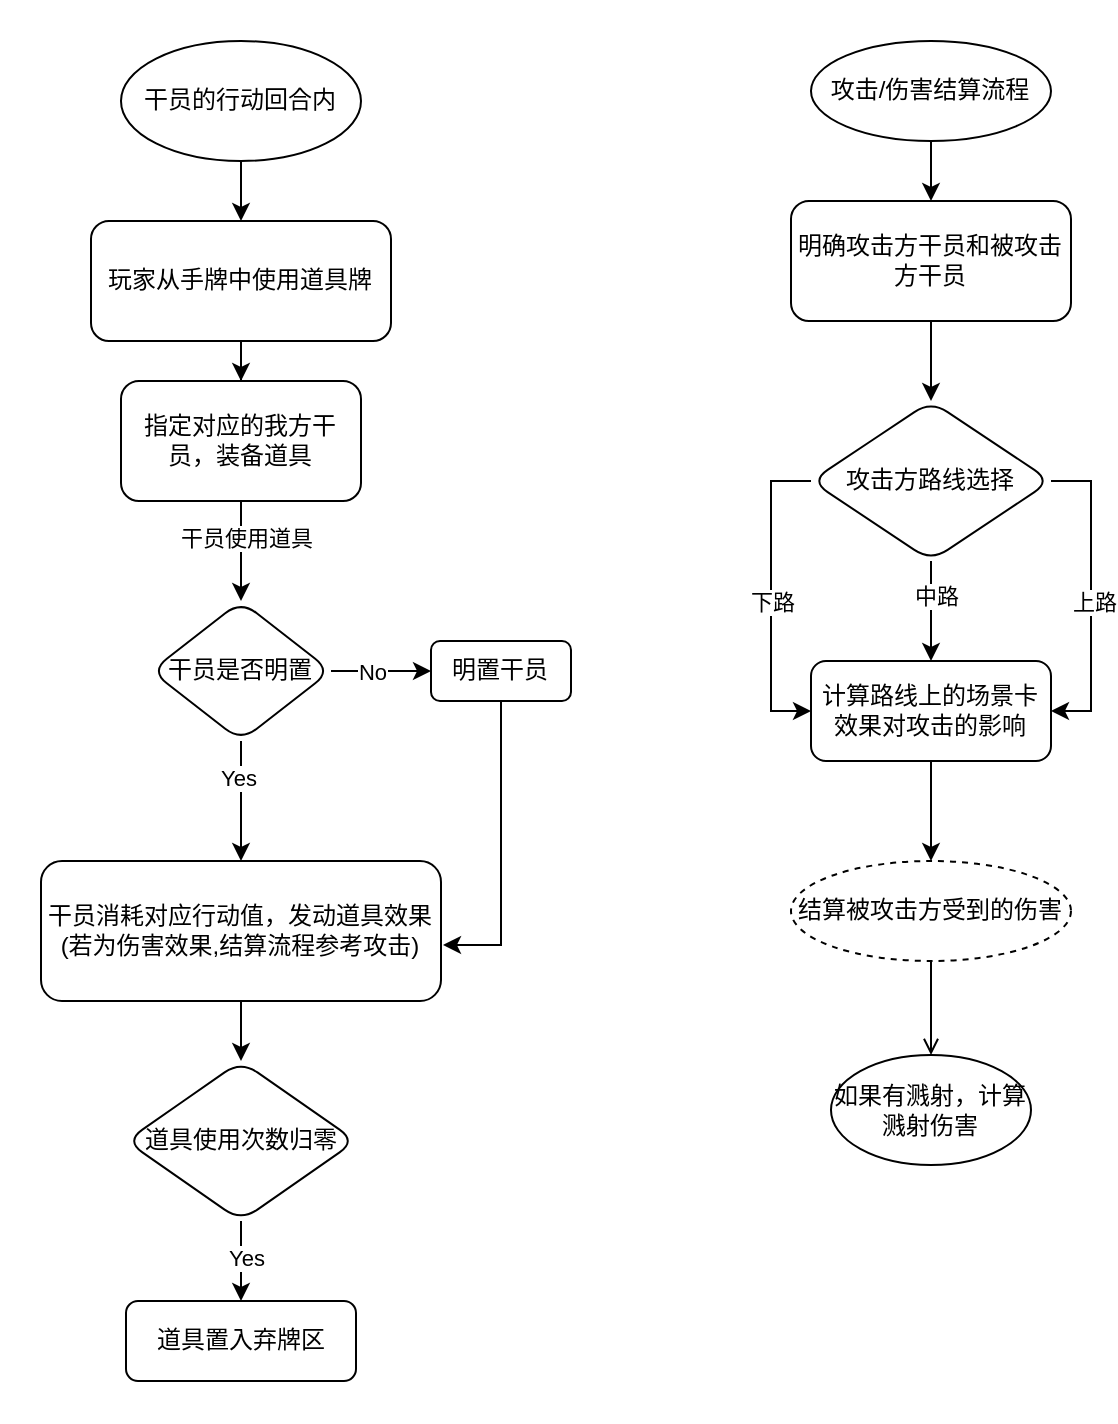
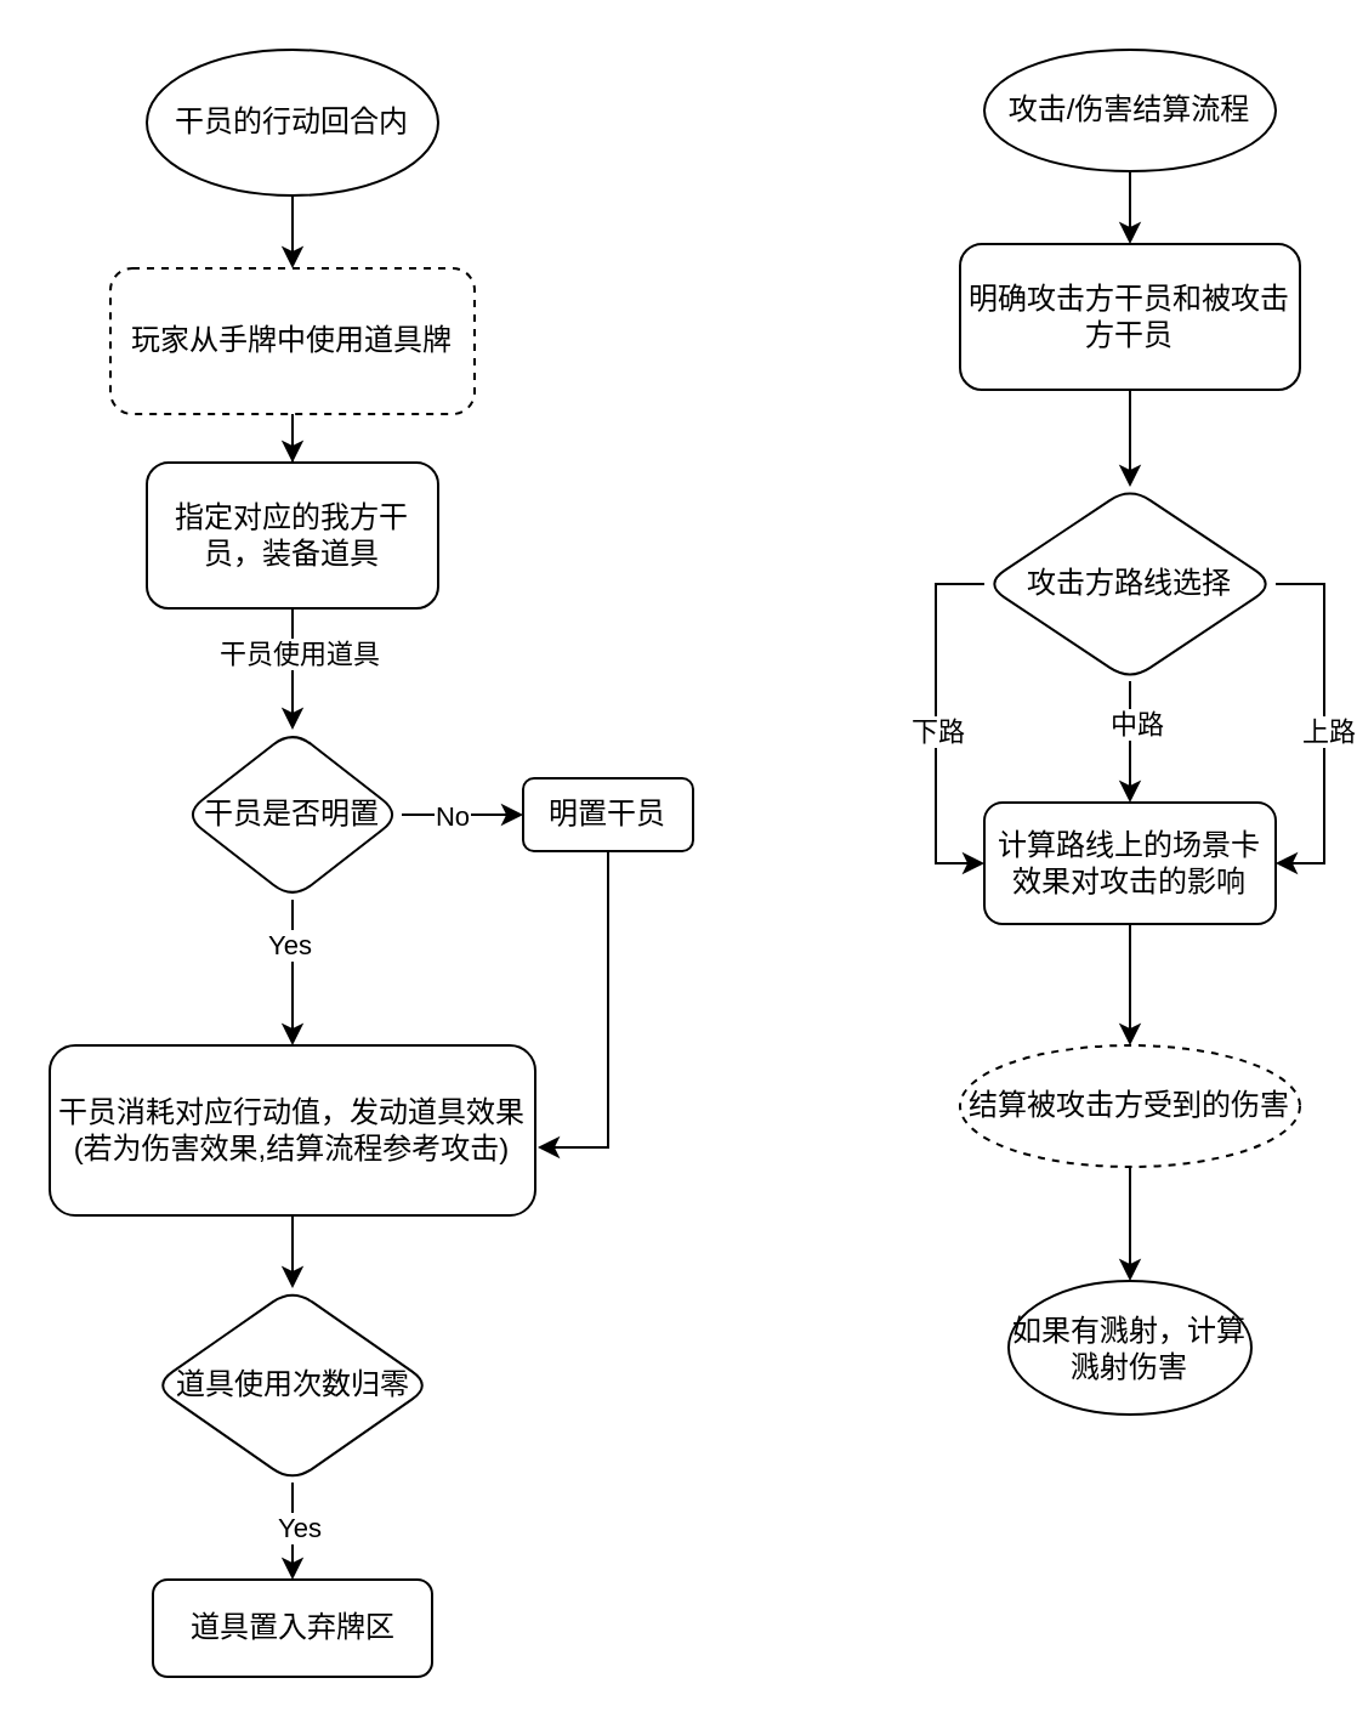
- <mxCell id="4" value="玩家从手牌中使用道具牌" style="whiteSpace=wrap;html=1;rounded=1;glass=0;strokeWidth=1;shadow=0;" vertex="1" parent="1"><mxGeometry x="45" y="110" width="150" height="60" as="geometry" /></mxCell>
+ <mxCell id="4" value="玩家从手牌中使用道具牌" style="whiteSpace=wrap;html=1;rounded=1;glass=0;strokeWidth=1;shadow=0;dashed=1;" vertex="1" parent="1"><mxGeometry x="45" y="110" width="150" height="60" as="geometry" /></mxCell>
- <mxCell id="35" value="" style="edgeStyle=orthogonalEdgeStyle;rounded=0;orthogonalLoop=1;jettySize=auto;html=1;endArrow=open;" edge="1" parent="1" source="36" target="37"><mxGeometry relative="1" as="geometry" /></mxCell>
+ <mxCell id="35" value="" style="edgeStyle=orthogonalEdgeStyle;rounded=0;orthogonalLoop=1;jettySize=auto;html=1;" edge="1" parent="1" source="36" target="37"><mxGeometry relative="1" as="geometry" /></mxCell>
